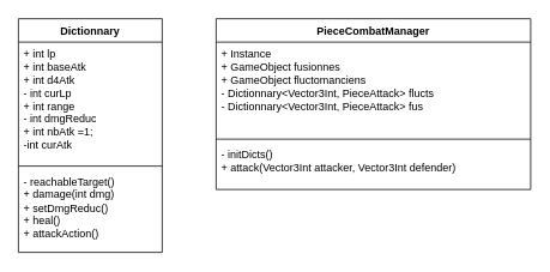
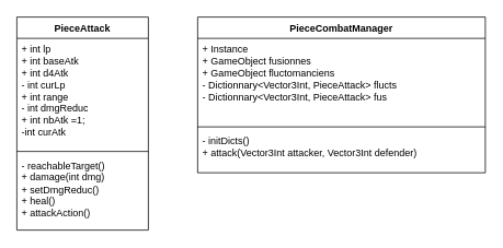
- <mxCell id="2" value="Dictionnary" style="swimlane;fontStyle=1;align=center;verticalAlign=top;childLayout=stackLayout;horizontal=1;startSize=26;horizontalStack=0;resizeParent=1;resizeParentMax=0;resizeLast=0;collapsible=1;marginBottom=0;whiteSpace=wrap;html=1;" parent="1" vertex="1"><mxGeometry x="20" y="20" width="160" height="260" as="geometry" /></mxCell>
+ <mxCell id="2" value="PieceAttack" style="swimlane;fontStyle=1;align=center;verticalAlign=top;childLayout=stackLayout;horizontal=1;startSize=26;horizontalStack=0;resizeParent=1;resizeParentMax=0;resizeLast=0;collapsible=1;marginBottom=0;whiteSpace=wrap;html=1;" parent="1" vertex="1"><mxGeometry x="20" y="20" width="160" height="260" as="geometry" /></mxCell>
